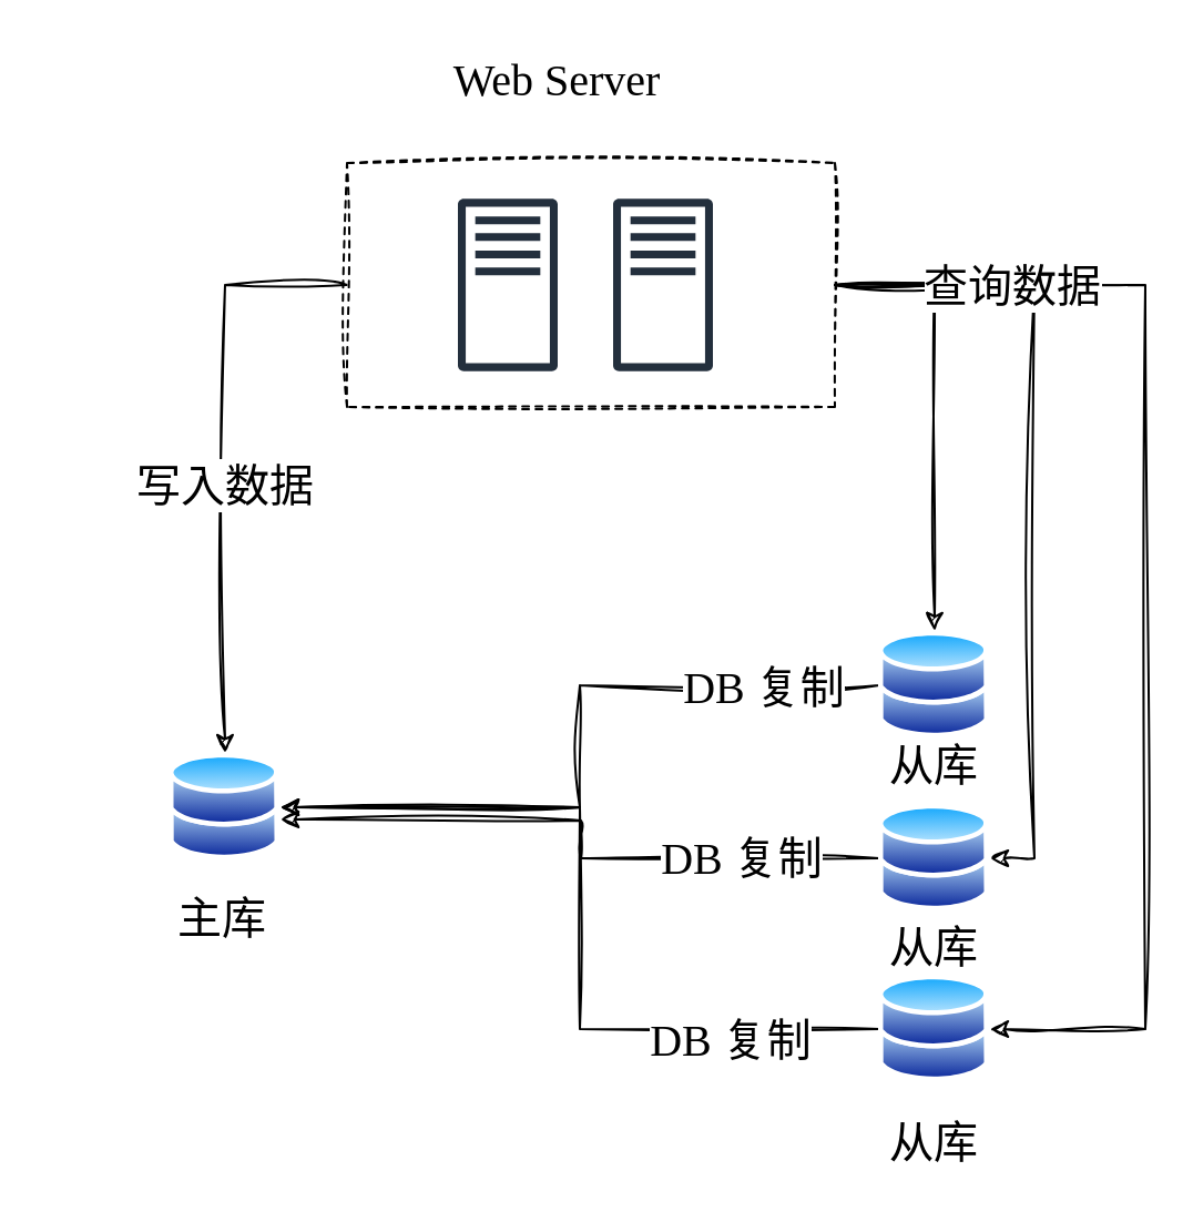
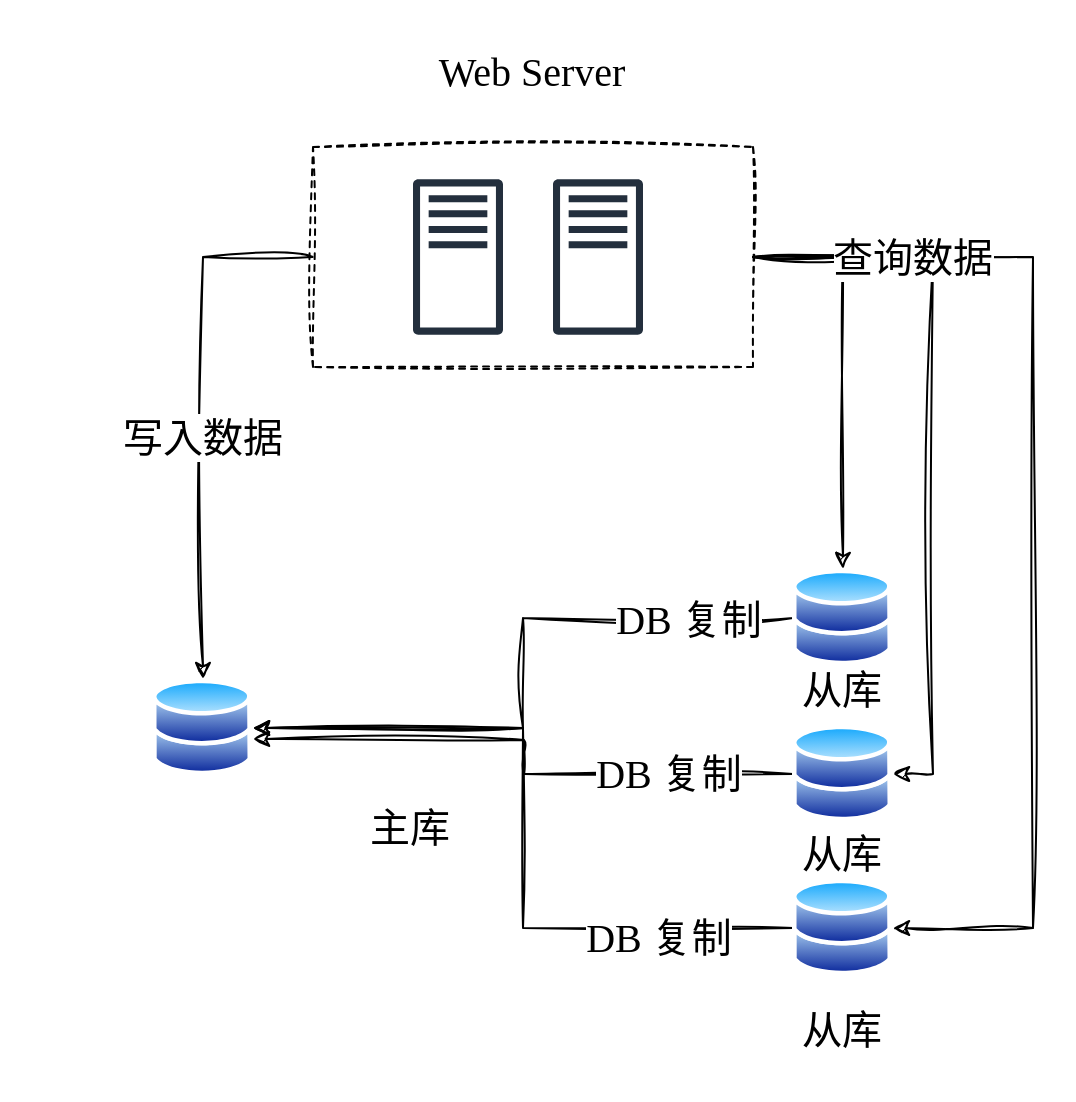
- <mxCell id="21" value="Web Server" style="text;html=1;strokeColor=none;fillColor=none;align=center;verticalAlign=middle;whiteSpace=wrap;rounded=0;fontSize=20;fontFamily=Architects Daughter;" vertex="1" parent="1"><mxGeometry x="171" y="20" width="160" height="30" as="geometry" /></mxCell>
+ <mxCell id="21" value="Web Server" style="text;html=1;strokeColor=none;fillColor=none;align=center;verticalAlign=middle;whiteSpace=wrap;rounded=0;fontSize=20;fontFamily=Architects Daughter;" vertex="1" parent="1"><mxGeometry x="186" y="20" width="160" height="30" as="geometry" /></mxCell>
- <mxCell id="22" value="主库" style="text;html=1;strokeColor=none;fillColor=none;align=center;verticalAlign=middle;whiteSpace=wrap;rounded=0;fontSize=20;fontFamily=Architects Daughter;" vertex="1" parent="1"><mxGeometry x="20" y="398" width="160" height="30" as="geometry" /></mxCell>
+ <mxCell id="22" value="主库" style="text;html=1;strokeColor=none;fillColor=none;align=center;verticalAlign=middle;whiteSpace=wrap;rounded=0;fontSize=20;fontFamily=Architects Daughter;" vertex="1" parent="1"><mxGeometry x="125" y="398" width="160" height="30" as="geometry" /></mxCell>
